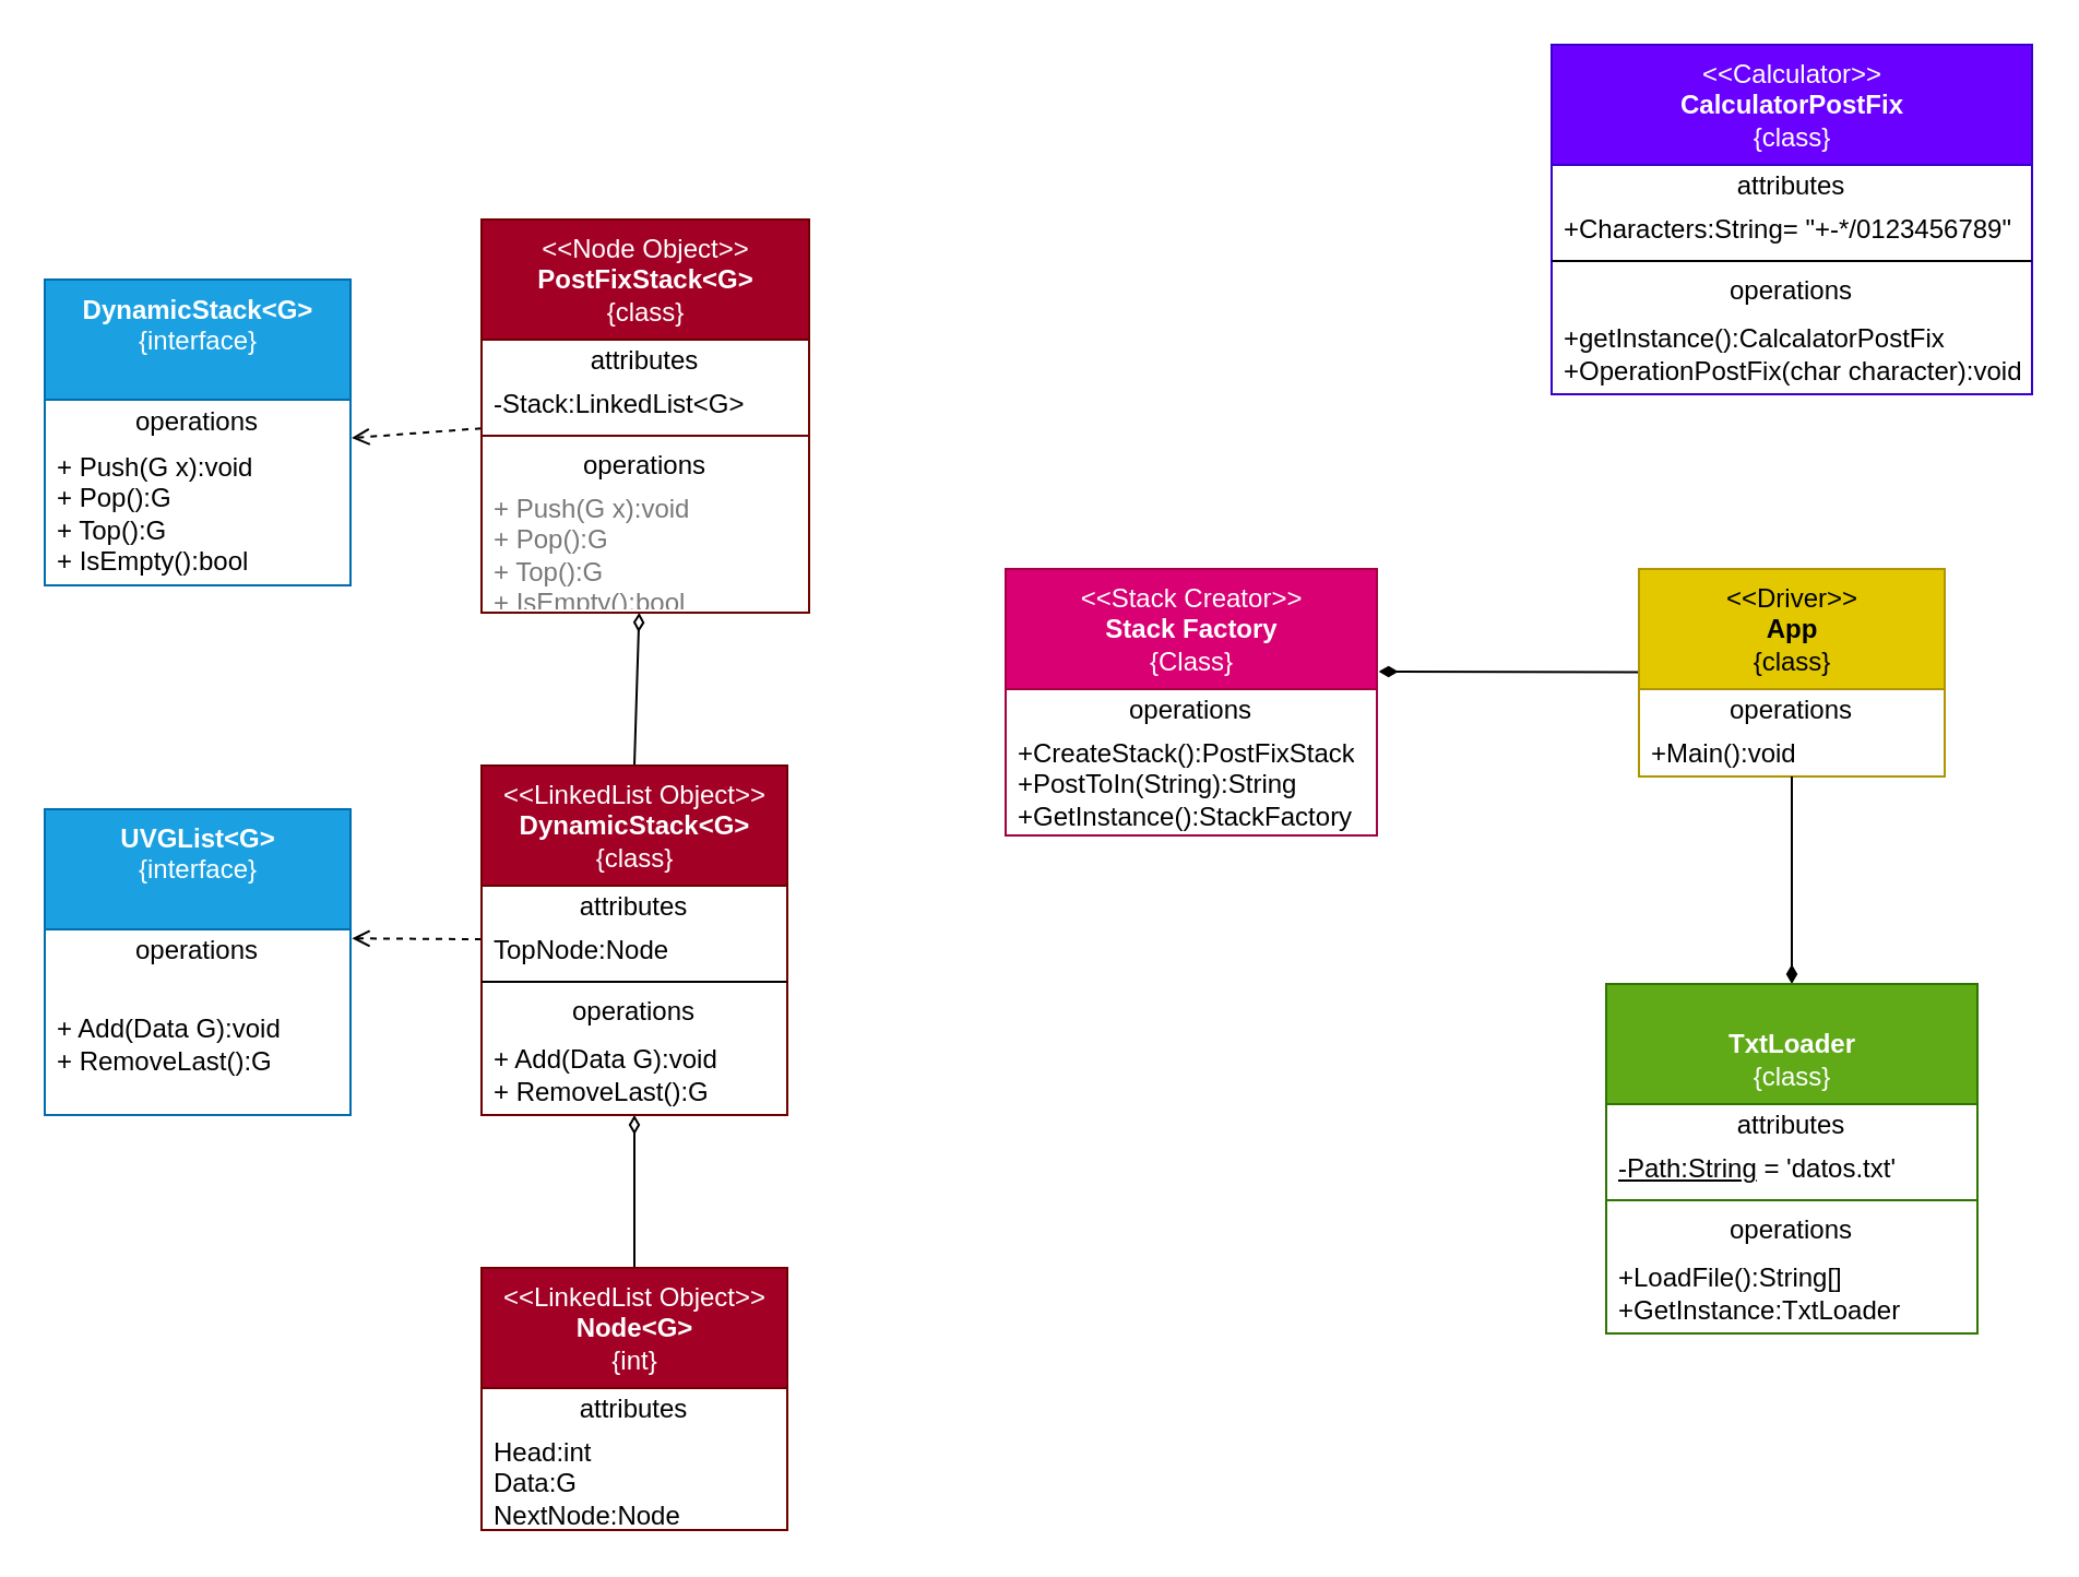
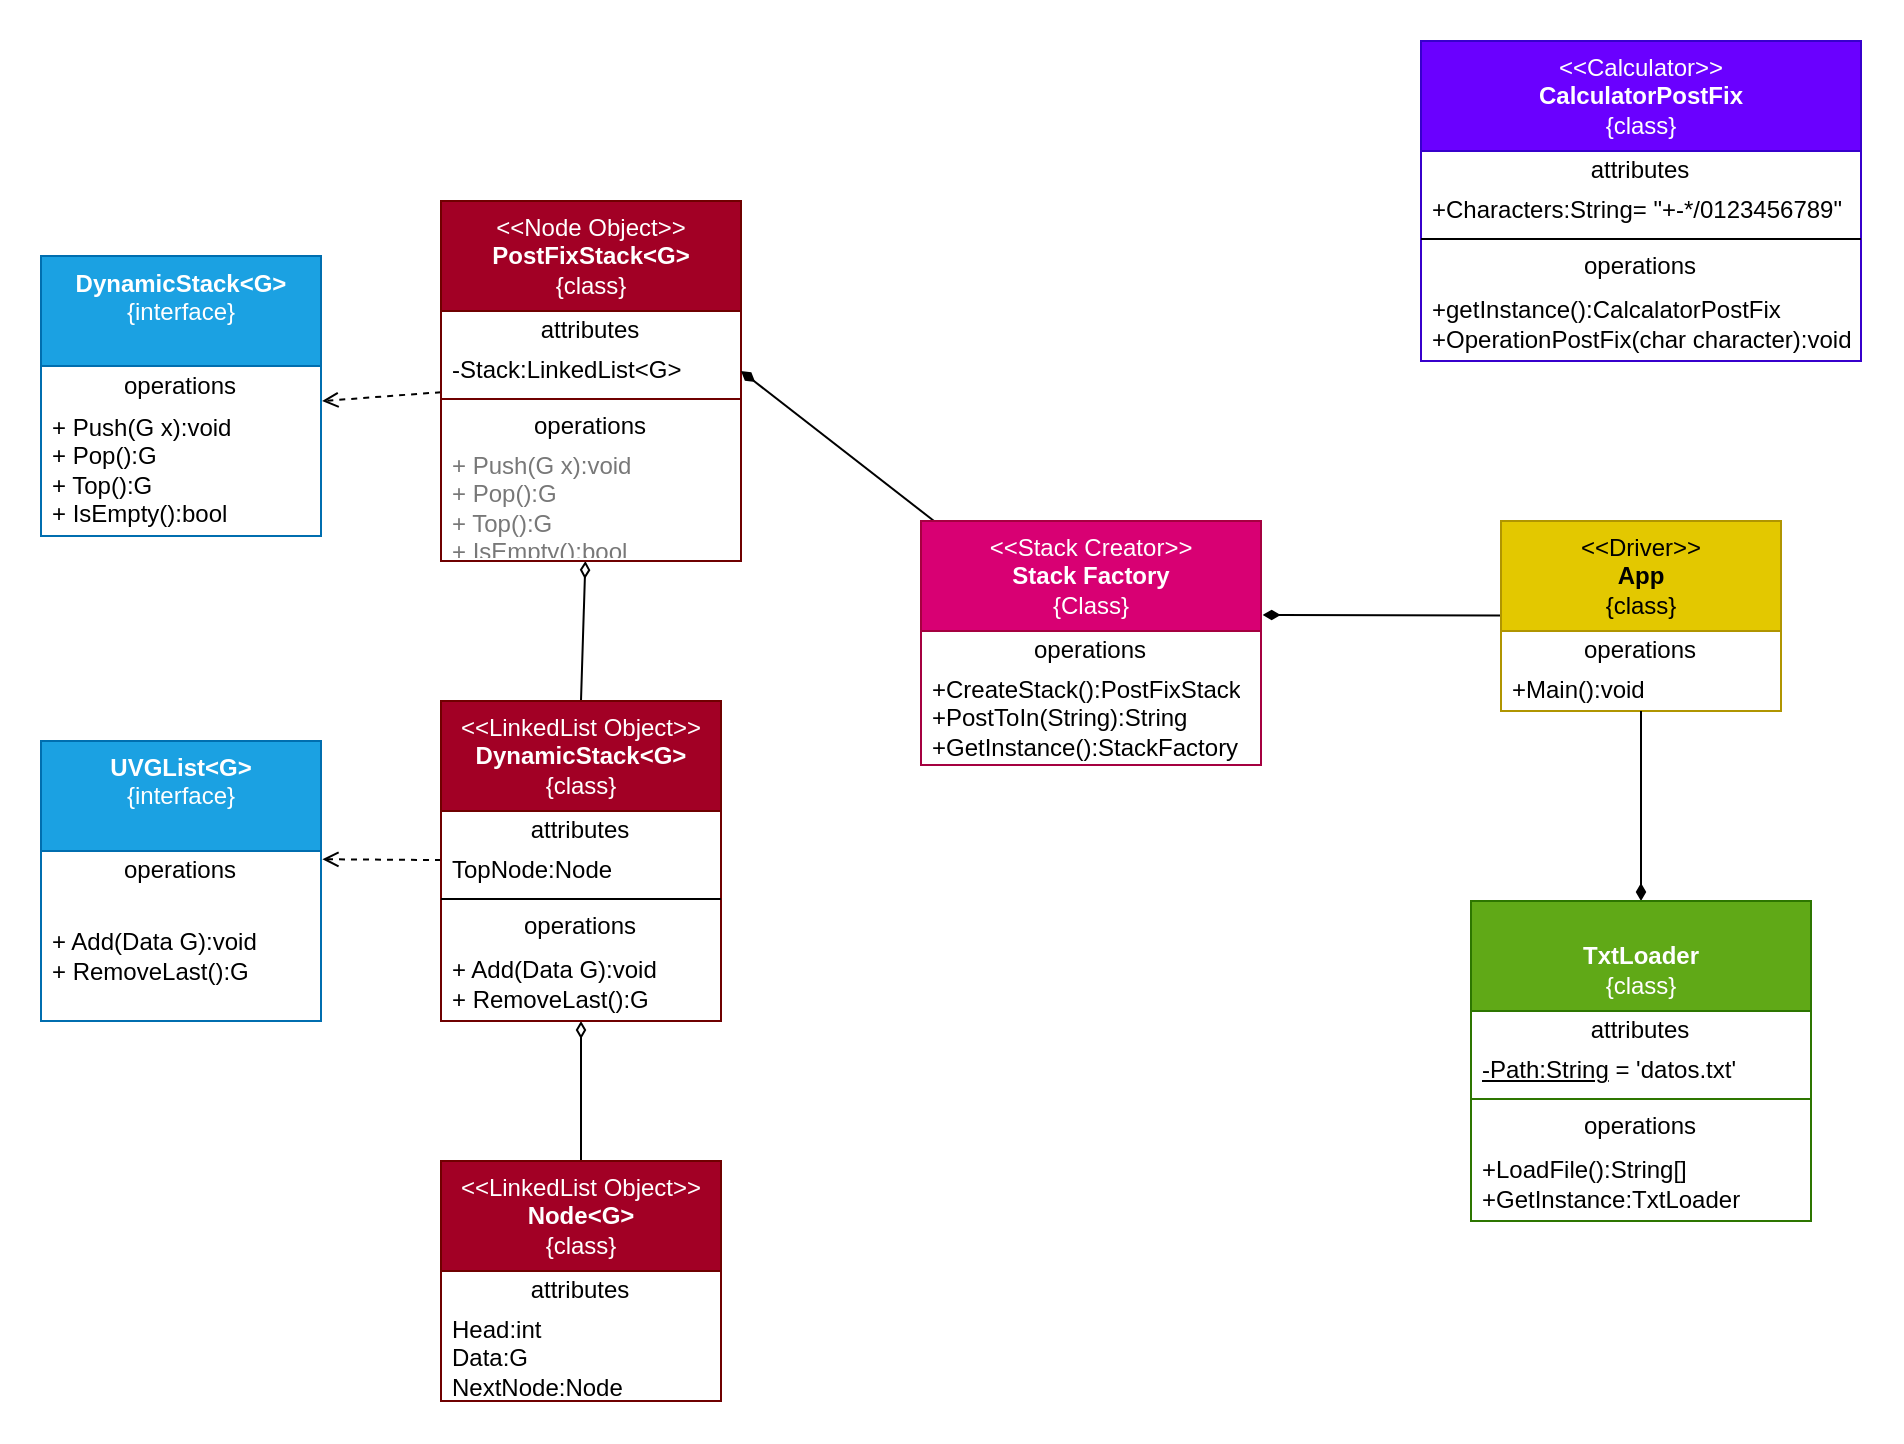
+ <mxCell id="41" style="edgeStyle=none;html=1;entryX=1;entryY=0.5;entryDx=0;entryDy=0;endArrow=diamondThin;endFill=1;" parent="1" source="42" target="9" edge="1"><mxGeometry relative="1" as="geometry" /></mxCell>
- <mxCell id="45" value="&amp;lt;&amp;lt;LinkedList Object&amp;gt;&amp;gt;&lt;br&gt;&lt;b&gt;Node&amp;lt;G&amp;gt;&lt;/b&gt;&lt;br&gt;{int}" style="swimlane;fontStyle=0;align=center;verticalAlign=top;childLayout=stackLayout;horizontal=1;startSize=55;horizontalStack=0;resizeParent=1;resizeParentMax=0;resizeLast=0;collapsible=0;marginBottom=0;html=1;fillColor=#a20025;fontColor=#ffffff;strokeColor=#6F0000;" parent="1" vertex="1"><mxGeometry x="220" y="580" width="140" height="120" as="geometry" /></mxCell>
+ <mxCell id="45" value="&amp;lt;&amp;lt;LinkedList Object&amp;gt;&amp;gt;&lt;br&gt;&lt;b&gt;Node&amp;lt;G&amp;gt;&lt;/b&gt;&lt;br&gt;{class}" style="swimlane;fontStyle=0;align=center;verticalAlign=top;childLayout=stackLayout;horizontal=1;startSize=55;horizontalStack=0;resizeParent=1;resizeParentMax=0;resizeLast=0;collapsible=0;marginBottom=0;html=1;fillColor=#a20025;fontColor=#ffffff;strokeColor=#6F0000;" parent="1" vertex="1"><mxGeometry x="220" y="580" width="140" height="120" as="geometry" /></mxCell>
